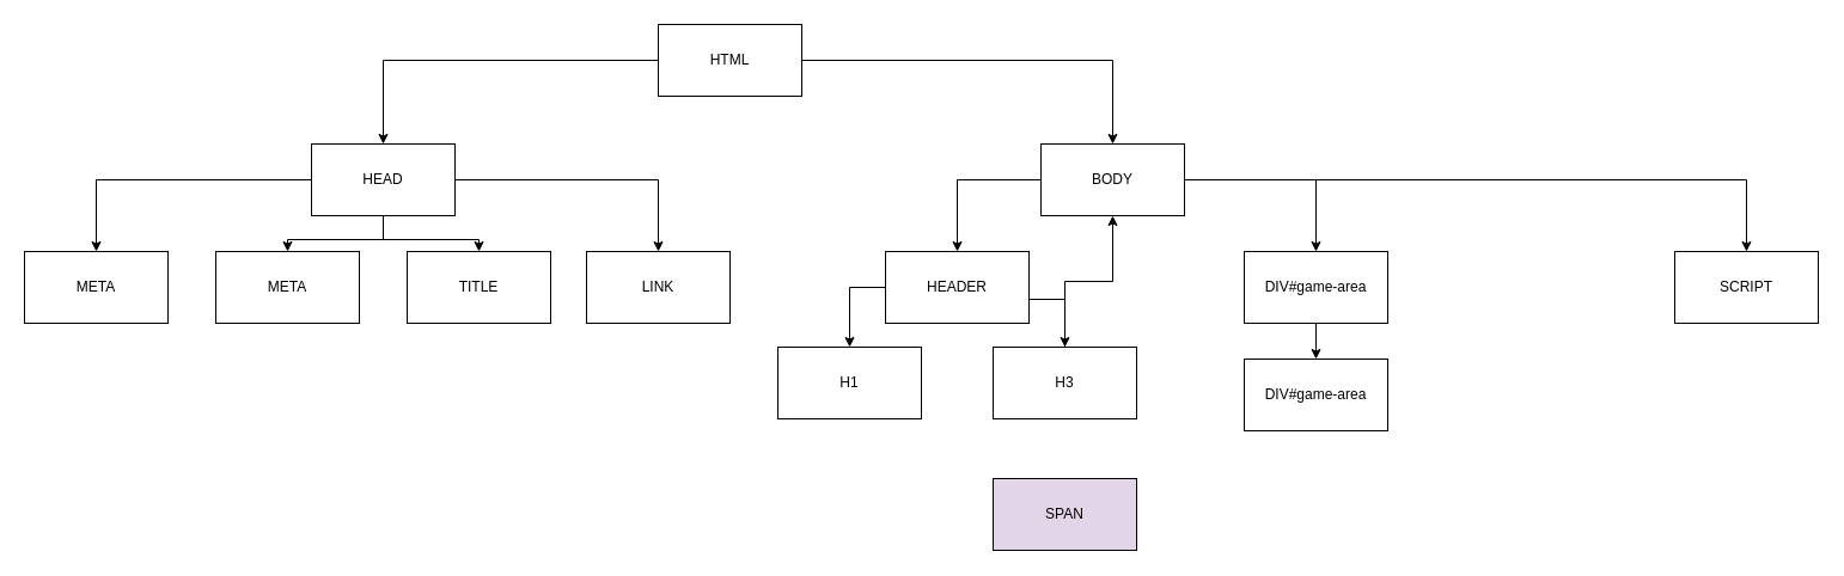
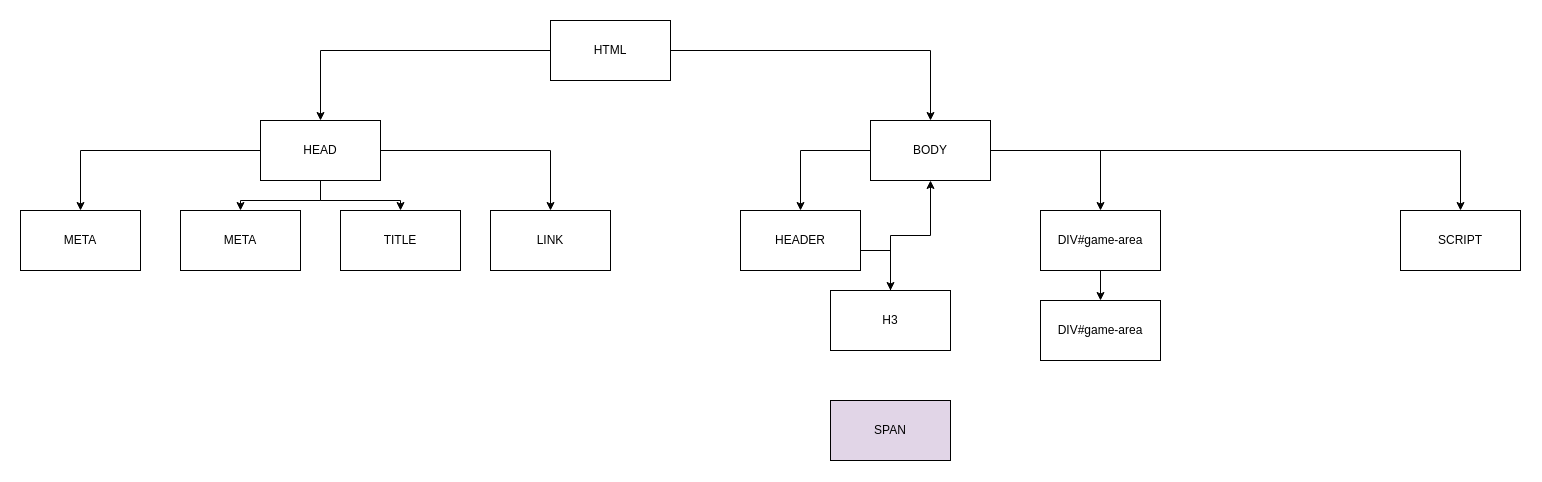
- <mxCell id="18" style="edgeStyle=orthogonalEdgeStyle;rounded=0;orthogonalLoop=1;jettySize=auto;html=1;entryX=0.5;entryY=0;entryDx=0;entryDy=0;" edge="1" parent="1" source="20" target="24"><mxGeometry relative="1" as="geometry"><Array as="points"><mxPoint x="710" y="240" /></Array></mxGeometry></mxCell>
- <mxCell id="24" value="H1" style="rounded=0;whiteSpace=wrap;html=1;" vertex="1" parent="1"><mxGeometry x="650" y="290" width="120" height="60" as="geometry" /></mxCell>
